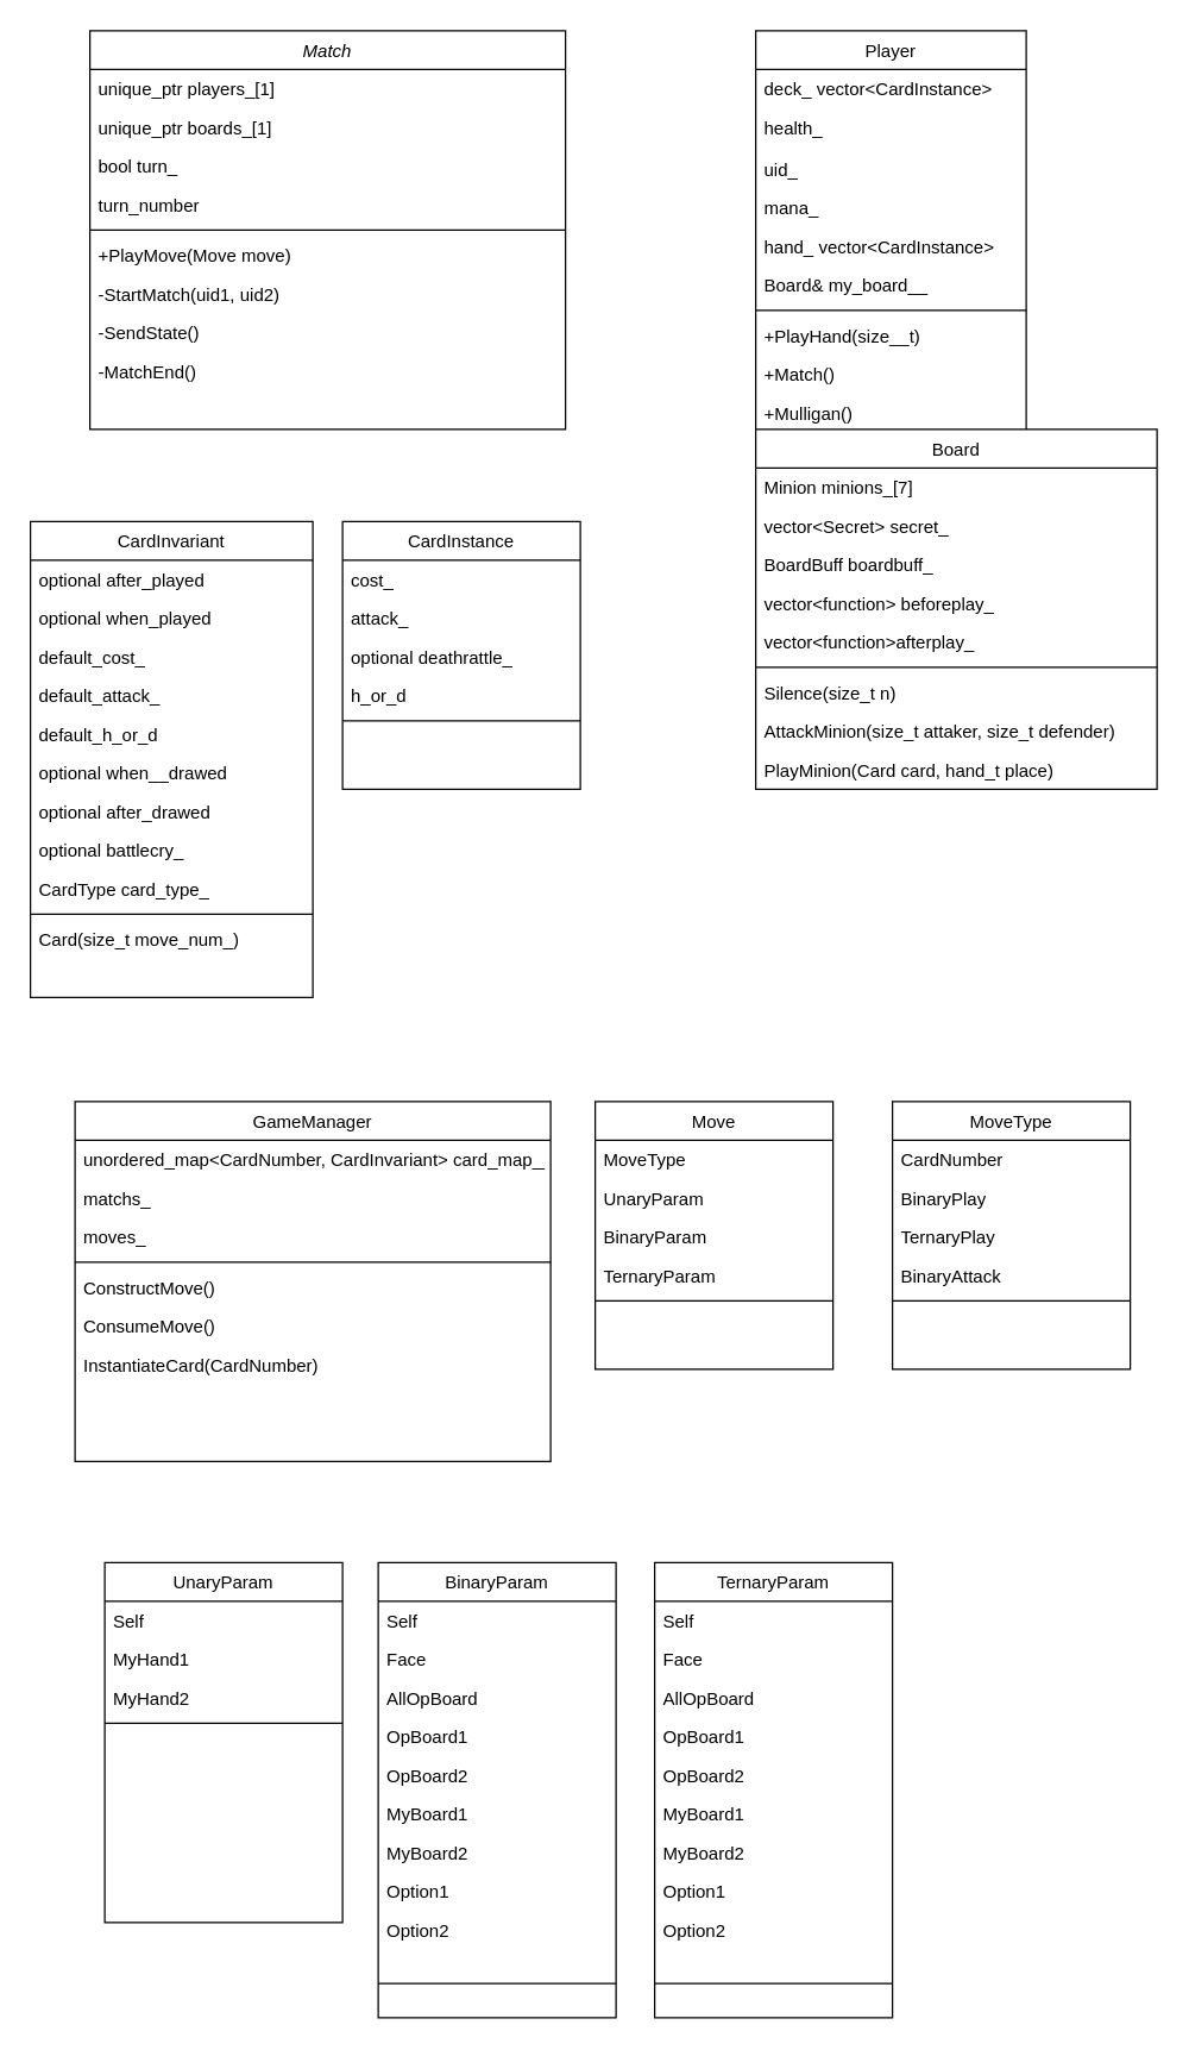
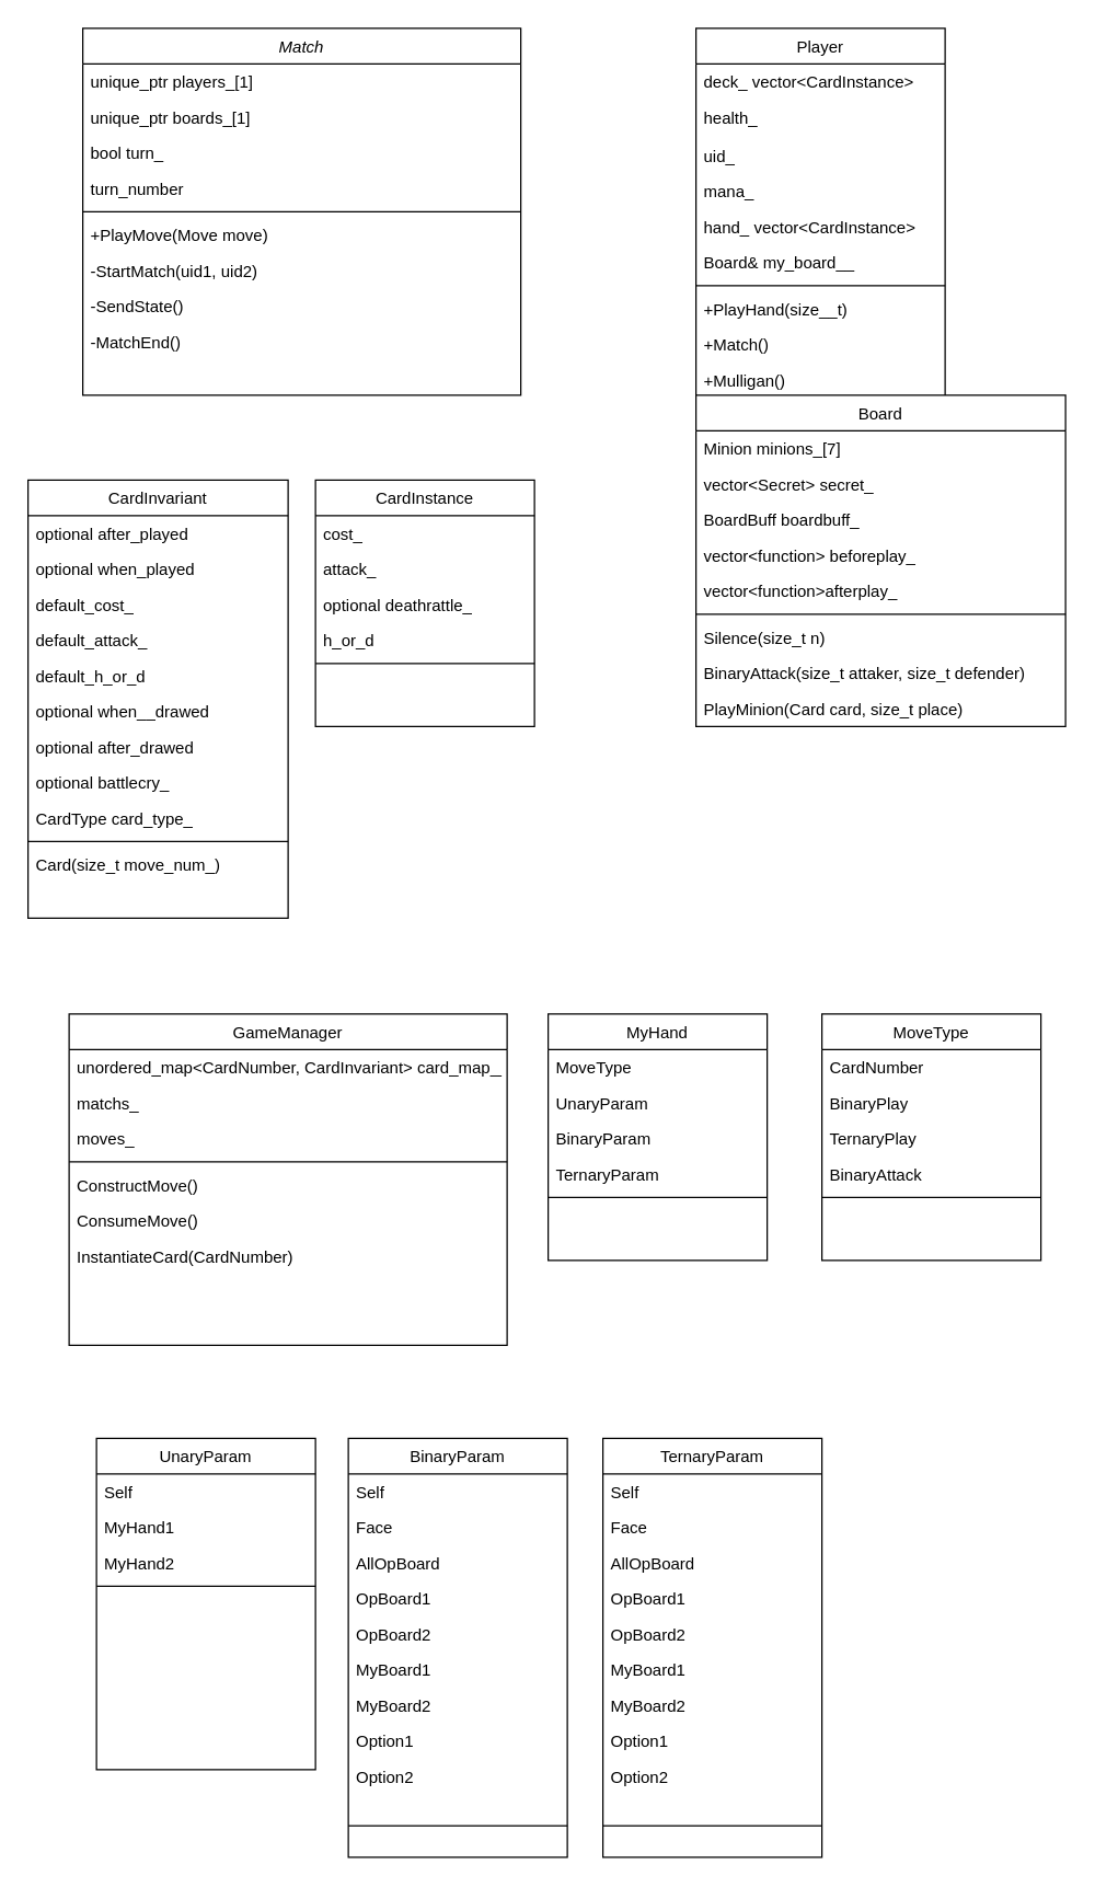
- <mxCell id="49" value="AttackMinion(size_t attaker, size_t defender)" style="text;align=left;verticalAlign=top;spacingLeft=4;spacingRight=4;overflow=hidden;rotatable=0;points=[[0,0.5],[1,0.5]];portConstraint=eastwest;" parent="41" vertex="1"><mxGeometry y="190" width="270" height="26" as="geometry" /></mxCell>
+ <mxCell id="49" value="BinaryAttack(size_t attaker, size_t defender)" style="text;align=left;verticalAlign=top;spacingLeft=4;spacingRight=4;overflow=hidden;rotatable=0;points=[[0,0.5],[1,0.5]];portConstraint=eastwest;" parent="41" vertex="1"><mxGeometry y="190" width="270" height="26" as="geometry" /></mxCell>
- <mxCell id="50" value="PlayMinion(Card card, hand_t place)" style="text;align=left;verticalAlign=top;spacingLeft=4;spacingRight=4;overflow=hidden;rotatable=0;points=[[0,0.5],[1,0.5]];portConstraint=eastwest;" parent="41" vertex="1"><mxGeometry y="216" width="270" height="26" as="geometry" /></mxCell>
+ <mxCell id="50" value="PlayMinion(Card card, size_t place)" style="text;align=left;verticalAlign=top;spacingLeft=4;spacingRight=4;overflow=hidden;rotatable=0;points=[[0,0.5],[1,0.5]];portConstraint=eastwest;" parent="41" vertex="1"><mxGeometry y="216" width="270" height="26" as="geometry" /></mxCell>
- <mxCell id="59" value="Move" style="swimlane;fontStyle=0;align=center;verticalAlign=top;childLayout=stackLayout;horizontal=1;startSize=26;horizontalStack=0;resizeParent=1;resizeLast=0;collapsible=1;marginBottom=0;rounded=0;shadow=0;strokeWidth=1;" parent="1" vertex="1"><mxGeometry x="400" y="740" width="160" height="180" as="geometry"><mxRectangle x="130" y="380" width="160" height="26" as="alternateBounds" /></mxGeometry></mxCell>
+ <mxCell id="59" value="MyHand" style="swimlane;fontStyle=0;align=center;verticalAlign=top;childLayout=stackLayout;horizontal=1;startSize=26;horizontalStack=0;resizeParent=1;resizeLast=0;collapsible=1;marginBottom=0;rounded=0;shadow=0;strokeWidth=1;" parent="1" vertex="1"><mxGeometry x="400" y="740" width="160" height="180" as="geometry"><mxRectangle x="130" y="380" width="160" height="26" as="alternateBounds" /></mxGeometry></mxCell>
